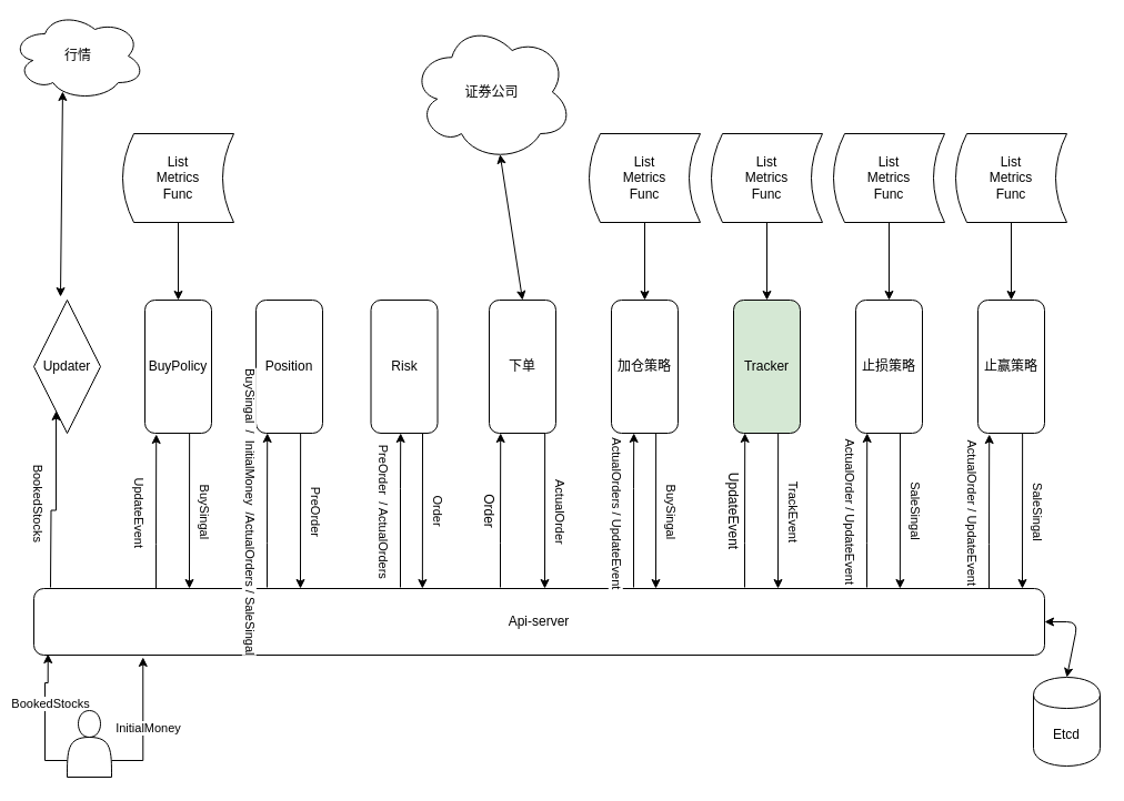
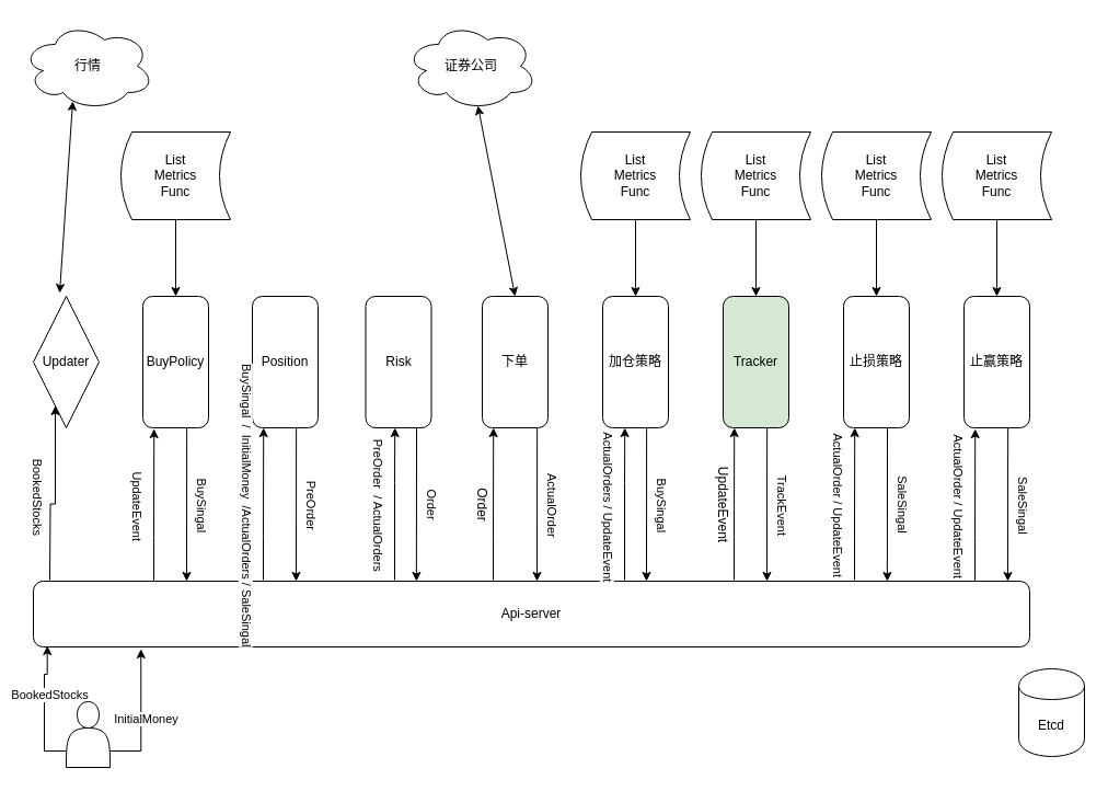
- <mxCell id="54" value="行情" style="ellipse;shape=cloud;whiteSpace=wrap;html=1;" vertex="1" parent="1"><mxGeometry x="10" y="10" width="120" height="80" as="geometry" /></mxCell>
+ <mxCell id="54" value="行情" style="ellipse;shape=cloud;whiteSpace=wrap;html=1;" vertex="1" parent="1"><mxGeometry x="20" y="20" width="120" height="80" as="geometry" /></mxCell>
- <mxCell id="31" value="证券公司" style="ellipse;shape=cloud;whiteSpace=wrap;html=1;" parent="1" vertex="1"><mxGeometry x="370" y="20" width="145" height="125" as="geometry" /></mxCell>
+ <mxCell id="31" value="证券公司" style="ellipse;shape=cloud;whiteSpace=wrap;html=1;" parent="1" vertex="1"><mxGeometry x="370" y="20" width="120" height="80" as="geometry" /></mxCell>
- <mxCell id="13" value="" style="endArrow=classic;startArrow=classic;html=1;entryX=0.5;entryY=0;entryDx=0;entryDy=0;exitX=1;exitY=0.5;exitDx=0;exitDy=0;" parent="1" source="12" target="4" edge="1"><mxGeometry width="50" height="50" relative="1" as="geometry"><mxPoint x="410" y="30" as="sourcePoint" /><mxPoint x="460" y="-20" as="targetPoint" /><Array as="points"><mxPoint x="970" y="560" /></Array></mxGeometry></mxCell>
